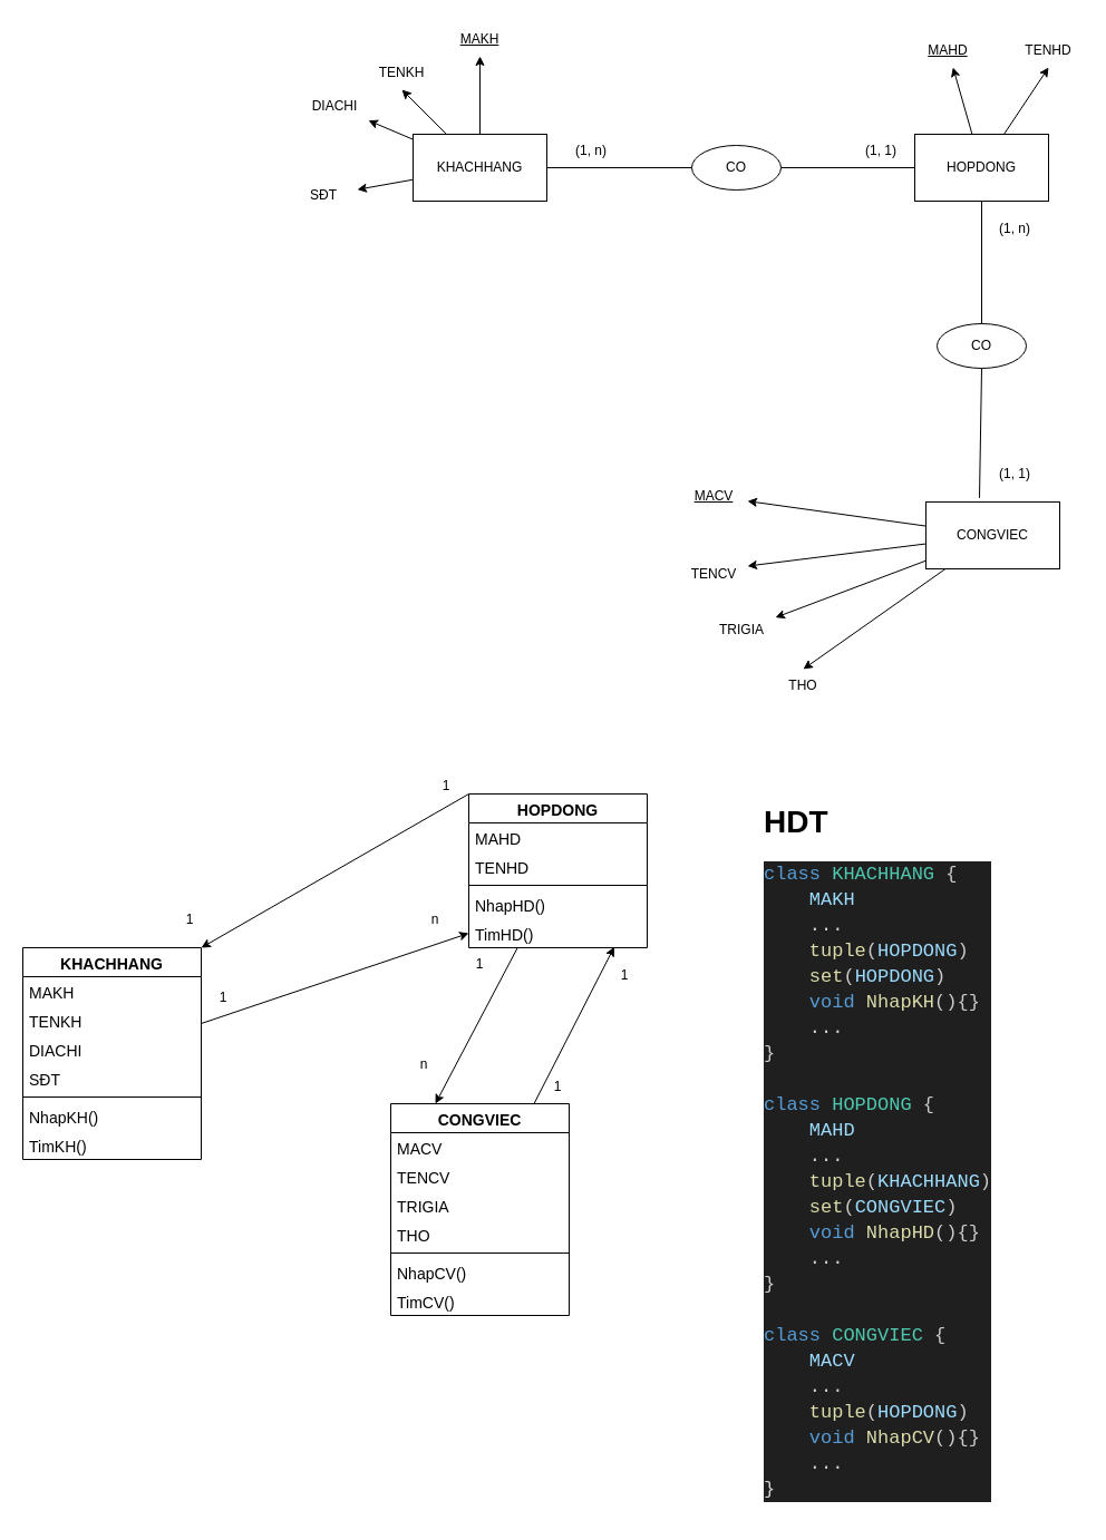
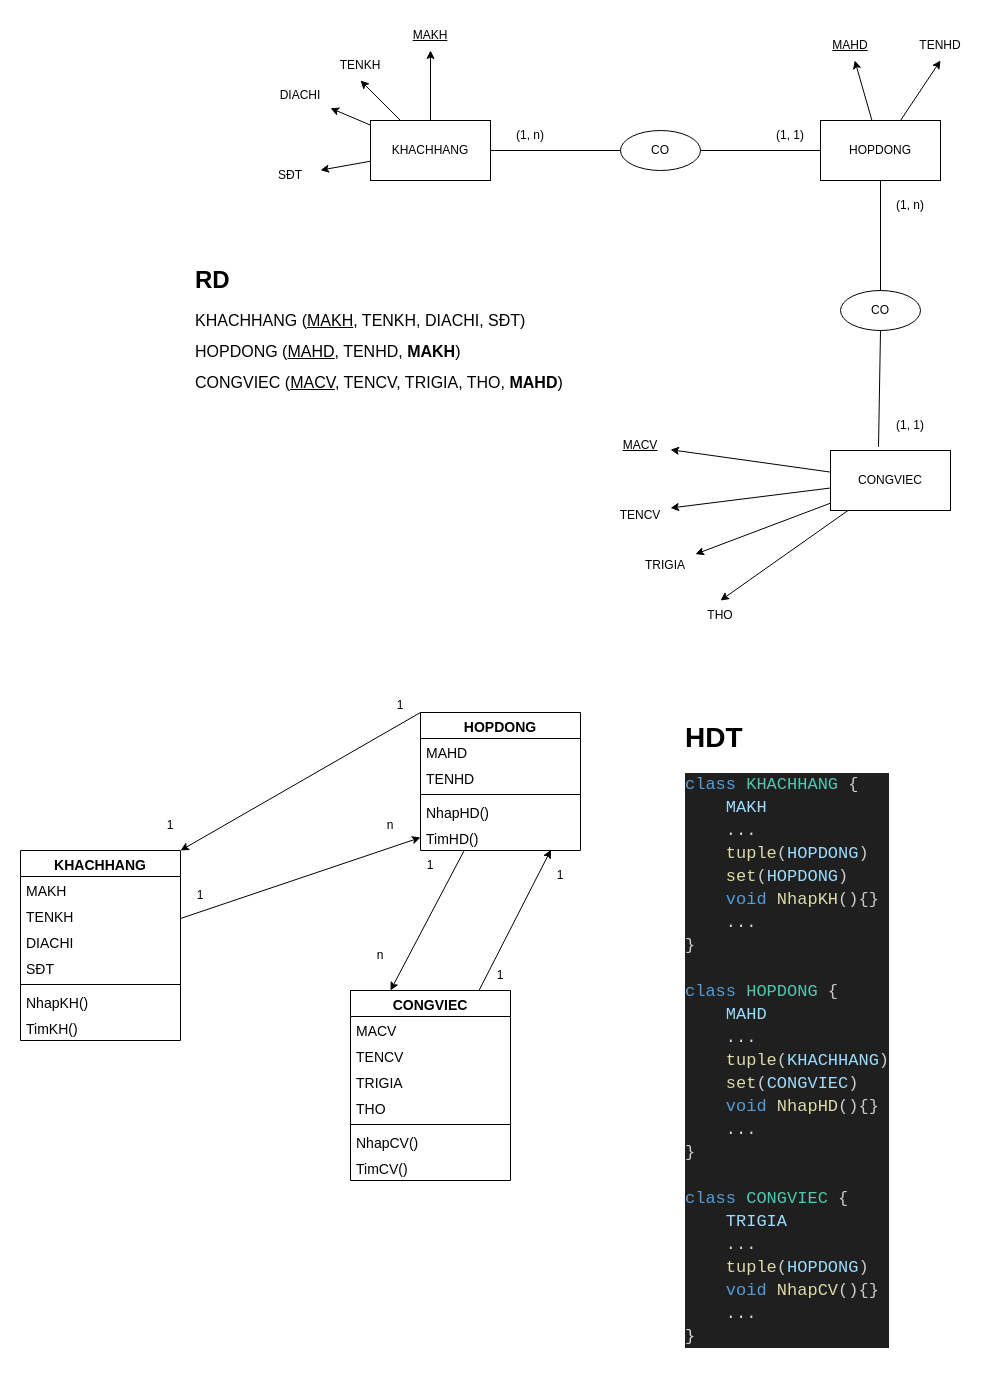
+ <mxCell id="35" value="&lt;h1&gt;RD&lt;/h1&gt;&lt;p&gt;&lt;span style=&quot;background-color: initial; font-size: medium;&quot;&gt;KHACHHANG (&lt;/span&gt;&lt;u style=&quot;background-color: initial; font-size: medium;&quot;&gt;MAKH&lt;/u&gt;&lt;span style=&quot;background-color: initial; font-size: medium;&quot;&gt;, TENKH, DIACHI, SĐT&lt;/span&gt;&lt;span style=&quot;background-color: initial; font-size: medium;&quot;&gt;)&lt;/span&gt;&lt;br&gt;&lt;/p&gt;&lt;p&gt;&lt;font size=&quot;3&quot;&gt;HOPDONG (&lt;u&gt;MAHD&lt;/u&gt;, TENHD,&amp;nbsp;&lt;b&gt;MAKH&lt;/b&gt;)&lt;/font&gt;&lt;/p&gt;&lt;p&gt;&lt;font size=&quot;3&quot;&gt;CONGVIEC (&lt;u&gt;MACV&lt;/u&gt;, TENCV, TRIGIA, THO, &lt;b&gt;MAHD&lt;/b&gt;)&lt;/font&gt;&lt;br&gt;&lt;/p&gt;" style="text;html=1;strokeColor=none;fillColor=none;spacing=5;spacingTop=-20;whiteSpace=wrap;overflow=hidden;rounded=0;" parent="1" vertex="1"><mxGeometry x="190" y="260" width="380" height="170" as="geometry" /></mxCell>
- <mxCell id="70" value="&lt;h1&gt;HDT&lt;/h1&gt;&lt;div style=&quot;background-color: rgb(31, 31, 31); font-family: Consolas, &amp;quot;Courier New&amp;quot;, monospace; font-size: 17px; line-height: 23px;&quot;&gt;&lt;div style=&quot;color: rgb(204, 204, 204);&quot;&gt;&lt;span style=&quot;color: #569cd6;&quot;&gt;class&lt;/span&gt; &lt;span style=&quot;color: #4ec9b0;&quot;&gt;KHACHHANG&lt;/span&gt; {&lt;/div&gt;&lt;div style=&quot;color: rgb(204, 204, 204);&quot;&gt;&amp;nbsp; &amp;nbsp; &lt;span style=&quot;color: #9cdcfe;&quot;&gt;MAKH&lt;/span&gt;&lt;/div&gt;&lt;div style=&quot;color: rgb(204, 204, 204);&quot;&gt;&amp;nbsp; &amp;nbsp; &lt;span style=&quot;color: #d4d4d4;&quot;&gt;...&lt;/span&gt;&lt;/div&gt;&lt;div style=&quot;color: rgb(204, 204, 204);&quot;&gt;&amp;nbsp; &amp;nbsp; &lt;span style=&quot;color: #dcdcaa;&quot;&gt;tuple&lt;/span&gt;(&lt;span style=&quot;color: #9cdcfe;&quot;&gt;HOPDONG&lt;/span&gt;)&lt;/div&gt;&lt;div style=&quot;color: rgb(204, 204, 204);&quot;&gt;&amp;nbsp; &amp;nbsp; &lt;span style=&quot;color: #dcdcaa;&quot;&gt;set&lt;/span&gt;(&lt;span style=&quot;color: #9cdcfe;&quot;&gt;HOPDONG&lt;/span&gt;)&lt;/div&gt;&lt;div style=&quot;color: rgb(204, 204, 204);&quot;&gt;&amp;nbsp; &amp;nbsp; &lt;span style=&quot;color: #569cd6;&quot;&gt;void&lt;/span&gt; &lt;span style=&quot;color: #dcdcaa;&quot;&gt;NhapKH&lt;/span&gt;(){}&lt;/div&gt;&lt;div style=&quot;color: rgb(204, 204, 204);&quot;&gt;&amp;nbsp; &amp;nbsp; &lt;span style=&quot;color: #d4d4d4;&quot;&gt;...&lt;/span&gt;&lt;/div&gt;&lt;div style=&quot;color: rgb(204, 204, 204);&quot;&gt;}&lt;/div&gt;&lt;br&gt;&lt;div style=&quot;color: rgb(204, 204, 204);&quot;&gt;&lt;span style=&quot;color: #569cd6;&quot;&gt;class&lt;/span&gt; &lt;span style=&quot;color: #4ec9b0;&quot;&gt;HOPDONG&lt;/span&gt; {&lt;/div&gt;&lt;div style=&quot;color: rgb(204, 204, 204);&quot;&gt;&amp;nbsp; &amp;nbsp; &lt;span style=&quot;color: #9cdcfe;&quot;&gt;MAHD&lt;/span&gt;&lt;/div&gt;&lt;div style=&quot;color: rgb(204, 204, 204);&quot;&gt;&amp;nbsp; &amp;nbsp; &lt;span style=&quot;color: #d4d4d4;&quot;&gt;...&lt;/span&gt;&lt;/div&gt;&lt;div style=&quot;color: rgb(204, 204, 204);&quot;&gt;&amp;nbsp; &amp;nbsp; &lt;span style=&quot;color: #dcdcaa;&quot;&gt;tuple&lt;/span&gt;(&lt;span style=&quot;color: #9cdcfe;&quot;&gt;KHACHHANG&lt;/span&gt;)&lt;/div&gt;&lt;div style=&quot;color: rgb(204, 204, 204);&quot;&gt;&amp;nbsp; &amp;nbsp; &lt;span style=&quot;color: #dcdcaa;&quot;&gt;set&lt;/span&gt;(&lt;span style=&quot;color: #9cdcfe;&quot;&gt;CONGVIEC&lt;/span&gt;)&lt;/div&gt;&lt;div style=&quot;color: rgb(204, 204, 204);&quot;&gt;&amp;nbsp; &amp;nbsp; &lt;span style=&quot;color: #569cd6;&quot;&gt;void&lt;/span&gt; &lt;span style=&quot;color: #dcdcaa;&quot;&gt;NhapHD&lt;/span&gt;(){}&lt;/div&gt;&lt;div style=&quot;color: rgb(204, 204, 204);&quot;&gt;&amp;nbsp; &amp;nbsp; &lt;span style=&quot;color: #d4d4d4;&quot;&gt;...&lt;/span&gt;&lt;/div&gt;&lt;div style=&quot;color: rgb(204, 204, 204);&quot;&gt;}&lt;/div&gt;&lt;br&gt;&lt;div style=&quot;color: rgb(204, 204, 204);&quot;&gt;&lt;span style=&quot;color: #569cd6;&quot;&gt;class&lt;/span&gt; &lt;span style=&quot;color: #4ec9b0;&quot;&gt;CONGVIEC&lt;/span&gt; {&lt;/div&gt;&lt;div style=&quot;color: rgb(204, 204, 204);&quot;&gt;&amp;nbsp; &amp;nbsp; &lt;span style=&quot;color: #9cdcfe;&quot;&gt;MACV&lt;/span&gt;&lt;/div&gt;&lt;div style=&quot;color: rgb(204, 204, 204);&quot;&gt;&amp;nbsp; &amp;nbsp; &lt;span style=&quot;color: #d4d4d4;&quot;&gt;...&lt;/span&gt;&lt;/div&gt;&lt;div style=&quot;color: rgb(204, 204, 204);&quot;&gt;&amp;nbsp; &amp;nbsp; &lt;span style=&quot;color: #dcdcaa;&quot;&gt;tuple&lt;/span&gt;(&lt;span style=&quot;color: #9cdcfe;&quot;&gt;HOPDONG&lt;/span&gt;)&lt;/div&gt;&lt;div style=&quot;color: rgb(204, 204, 204);&quot;&gt;&amp;nbsp; &amp;nbsp; &lt;span style=&quot;color: #569cd6;&quot;&gt;void&lt;/span&gt; &lt;span style=&quot;color: #dcdcaa;&quot;&gt;NhapCV&lt;/span&gt;(){}&lt;/div&gt;&lt;div style=&quot;color: rgb(204, 204, 204);&quot;&gt;&amp;nbsp; &amp;nbsp; &lt;span style=&quot;color: #d4d4d4;&quot;&gt;...&lt;/span&gt;&lt;/div&gt;&lt;div style=&quot;&quot;&gt;&lt;font color=&quot;#d4d4d4&quot;&gt;}&lt;/font&gt;&lt;/div&gt;&lt;/div&gt;" style="text;html=1;strokeColor=none;fillColor=none;spacing=5;spacingTop=-20;whiteSpace=wrap;overflow=hidden;rounded=0;fontSize=14;" parent="1" vertex="1"><mxGeometry x="680" y="712" width="230" height="648" as="geometry" /></mxCell>
+ <mxCell id="70" value="&lt;h1&gt;HDT&lt;/h1&gt;&lt;div style=&quot;background-color: rgb(31, 31, 31); font-family: Consolas, &amp;quot;Courier New&amp;quot;, monospace; font-size: 17px; line-height: 23px;&quot;&gt;&lt;div style=&quot;color: rgb(204, 204, 204);&quot;&gt;&lt;span style=&quot;color: #569cd6;&quot;&gt;class&lt;/span&gt; &lt;span style=&quot;color: #4ec9b0;&quot;&gt;KHACHHANG&lt;/span&gt; {&lt;/div&gt;&lt;div style=&quot;color: rgb(204, 204, 204);&quot;&gt;&amp;nbsp; &amp;nbsp; &lt;span style=&quot;color: #9cdcfe;&quot;&gt;MAKH&lt;/span&gt;&lt;/div&gt;&lt;div style=&quot;color: rgb(204, 204, 204);&quot;&gt;&amp;nbsp; &amp;nbsp; &lt;span style=&quot;color: #d4d4d4;&quot;&gt;...&lt;/span&gt;&lt;/div&gt;&lt;div style=&quot;color: rgb(204, 204, 204);&quot;&gt;&amp;nbsp; &amp;nbsp; &lt;span style=&quot;color: #dcdcaa;&quot;&gt;tuple&lt;/span&gt;(&lt;span style=&quot;color: #9cdcfe;&quot;&gt;HOPDONG&lt;/span&gt;)&lt;/div&gt;&lt;div style=&quot;color: rgb(204, 204, 204);&quot;&gt;&amp;nbsp; &amp;nbsp; &lt;span style=&quot;color: #dcdcaa;&quot;&gt;set&lt;/span&gt;(&lt;span style=&quot;color: #9cdcfe;&quot;&gt;HOPDONG&lt;/span&gt;)&lt;/div&gt;&lt;div style=&quot;color: rgb(204, 204, 204);&quot;&gt;&amp;nbsp; &amp;nbsp; &lt;span style=&quot;color: #569cd6;&quot;&gt;void&lt;/span&gt; &lt;span style=&quot;color: #dcdcaa;&quot;&gt;NhapKH&lt;/span&gt;(){}&lt;/div&gt;&lt;div style=&quot;color: rgb(204, 204, 204);&quot;&gt;&amp;nbsp; &amp;nbsp; &lt;span style=&quot;color: #d4d4d4;&quot;&gt;...&lt;/span&gt;&lt;/div&gt;&lt;div style=&quot;color: rgb(204, 204, 204);&quot;&gt;}&lt;/div&gt;&lt;br&gt;&lt;div style=&quot;color: rgb(204, 204, 204);&quot;&gt;&lt;span style=&quot;color: #569cd6;&quot;&gt;class&lt;/span&gt; &lt;span style=&quot;color: #4ec9b0;&quot;&gt;HOPDONG&lt;/span&gt; {&lt;/div&gt;&lt;div style=&quot;color: rgb(204, 204, 204);&quot;&gt;&amp;nbsp; &amp;nbsp; &lt;span style=&quot;color: #9cdcfe;&quot;&gt;MAHD&lt;/span&gt;&lt;/div&gt;&lt;div style=&quot;color: rgb(204, 204, 204);&quot;&gt;&amp;nbsp; &amp;nbsp; &lt;span style=&quot;color: #d4d4d4;&quot;&gt;...&lt;/span&gt;&lt;/div&gt;&lt;div style=&quot;color: rgb(204, 204, 204);&quot;&gt;&amp;nbsp; &amp;nbsp; &lt;span style=&quot;color: #dcdcaa;&quot;&gt;tuple&lt;/span&gt;(&lt;span style=&quot;color: #9cdcfe;&quot;&gt;KHACHHANG&lt;/span&gt;)&lt;/div&gt;&lt;div style=&quot;color: rgb(204, 204, 204);&quot;&gt;&amp;nbsp; &amp;nbsp; &lt;span style=&quot;color: #dcdcaa;&quot;&gt;set&lt;/span&gt;(&lt;span style=&quot;color: #9cdcfe;&quot;&gt;CONGVIEC&lt;/span&gt;)&lt;/div&gt;&lt;div style=&quot;color: rgb(204, 204, 204);&quot;&gt;&amp;nbsp; &amp;nbsp; &lt;span style=&quot;color: #569cd6;&quot;&gt;void&lt;/span&gt; &lt;span style=&quot;color: #dcdcaa;&quot;&gt;NhapHD&lt;/span&gt;(){}&lt;/div&gt;&lt;div style=&quot;color: rgb(204, 204, 204);&quot;&gt;&amp;nbsp; &amp;nbsp; &lt;span style=&quot;color: #d4d4d4;&quot;&gt;...&lt;/span&gt;&lt;/div&gt;&lt;div style=&quot;color: rgb(204, 204, 204);&quot;&gt;}&lt;/div&gt;&lt;br&gt;&lt;div style=&quot;color: rgb(204, 204, 204);&quot;&gt;&lt;span style=&quot;color: #569cd6;&quot;&gt;class&lt;/span&gt; &lt;span style=&quot;color: #4ec9b0;&quot;&gt;CONGVIEC&lt;/span&gt; {&lt;/div&gt;&lt;div style=&quot;color: rgb(204, 204, 204);&quot;&gt;&amp;nbsp; &amp;nbsp; &lt;span style=&quot;color: #9cdcfe;&quot;&gt;TRIGIA&lt;/span&gt;&lt;/div&gt;&lt;div style=&quot;color: rgb(204, 204, 204);&quot;&gt;&amp;nbsp; &amp;nbsp; &lt;span style=&quot;color: #d4d4d4;&quot;&gt;...&lt;/span&gt;&lt;/div&gt;&lt;div style=&quot;color: rgb(204, 204, 204);&quot;&gt;&amp;nbsp; &amp;nbsp; &lt;span style=&quot;color: #dcdcaa;&quot;&gt;tuple&lt;/span&gt;(&lt;span style=&quot;color: #9cdcfe;&quot;&gt;HOPDONG&lt;/span&gt;)&lt;/div&gt;&lt;div style=&quot;color: rgb(204, 204, 204);&quot;&gt;&amp;nbsp; &amp;nbsp; &lt;span style=&quot;color: #569cd6;&quot;&gt;void&lt;/span&gt; &lt;span style=&quot;color: #dcdcaa;&quot;&gt;NhapCV&lt;/span&gt;(){}&lt;/div&gt;&lt;div style=&quot;color: rgb(204, 204, 204);&quot;&gt;&amp;nbsp; &amp;nbsp; &lt;span style=&quot;color: #d4d4d4;&quot;&gt;...&lt;/span&gt;&lt;/div&gt;&lt;div style=&quot;&quot;&gt;&lt;font color=&quot;#d4d4d4&quot;&gt;}&lt;/font&gt;&lt;/div&gt;&lt;/div&gt;" style="text;html=1;strokeColor=none;fillColor=none;spacing=5;spacingTop=-20;whiteSpace=wrap;overflow=hidden;rounded=0;fontSize=14;" parent="1" vertex="1"><mxGeometry x="680" y="712" width="230" height="648" as="geometry" /></mxCell>
